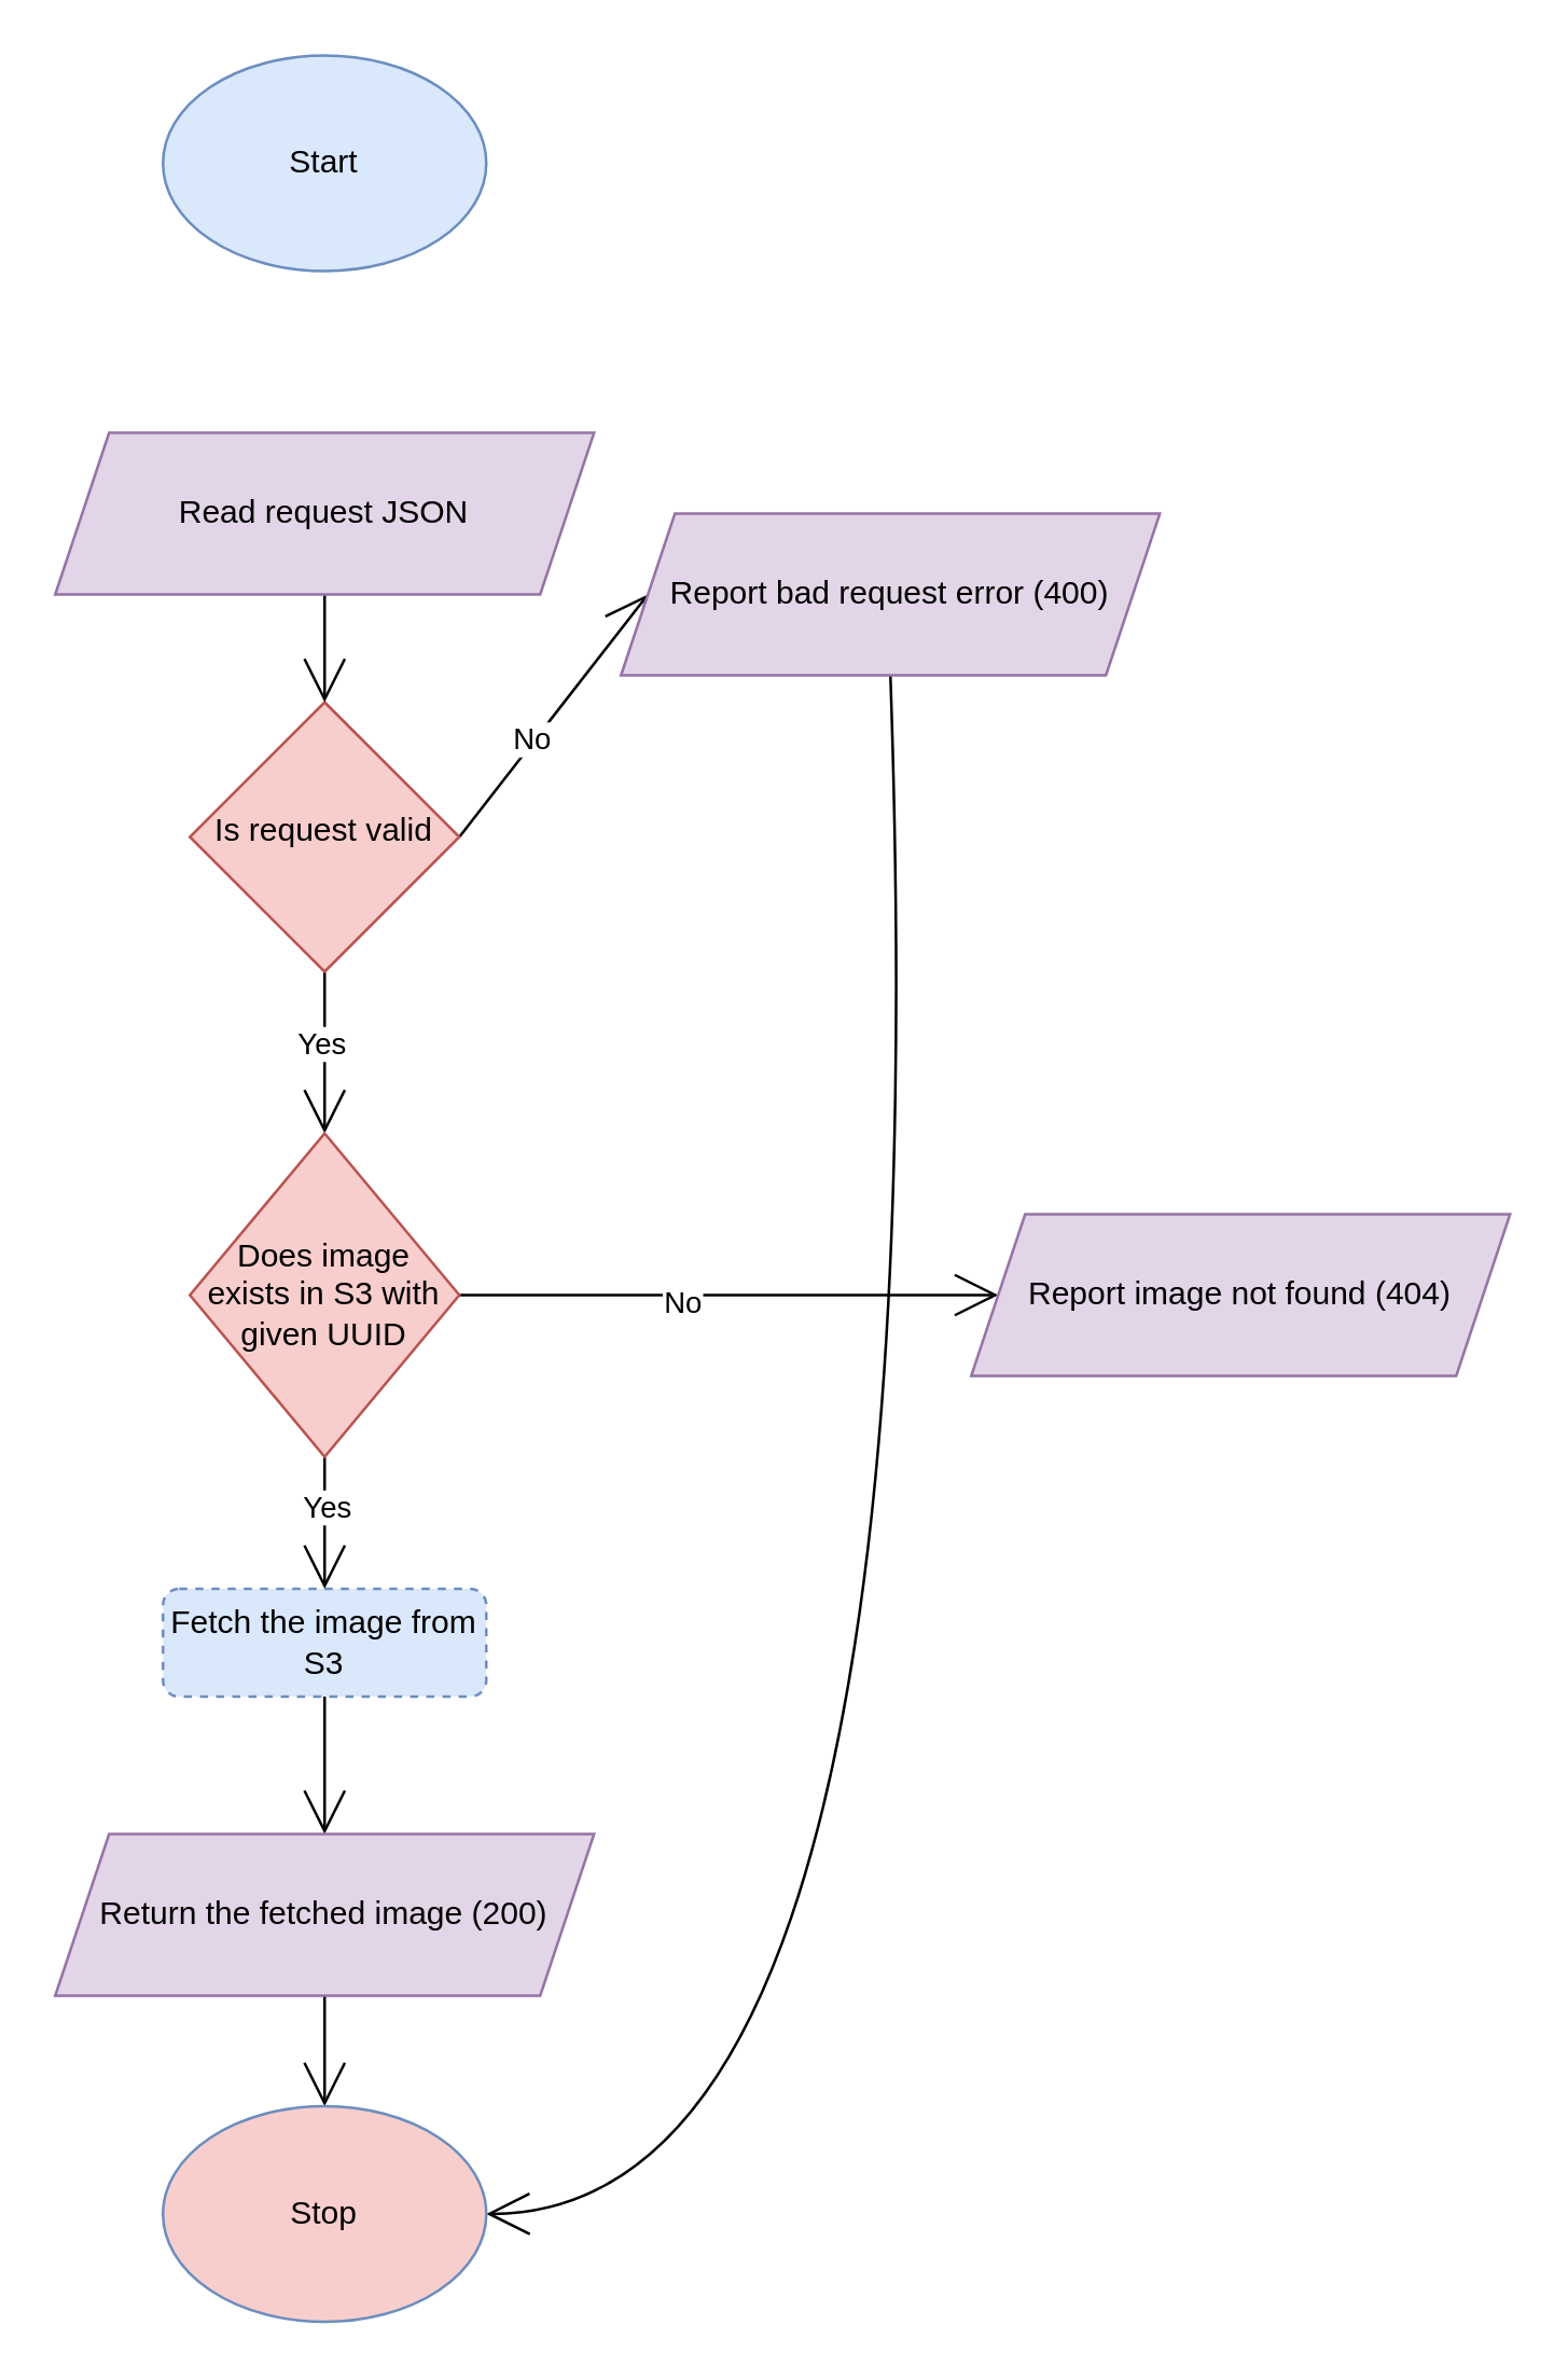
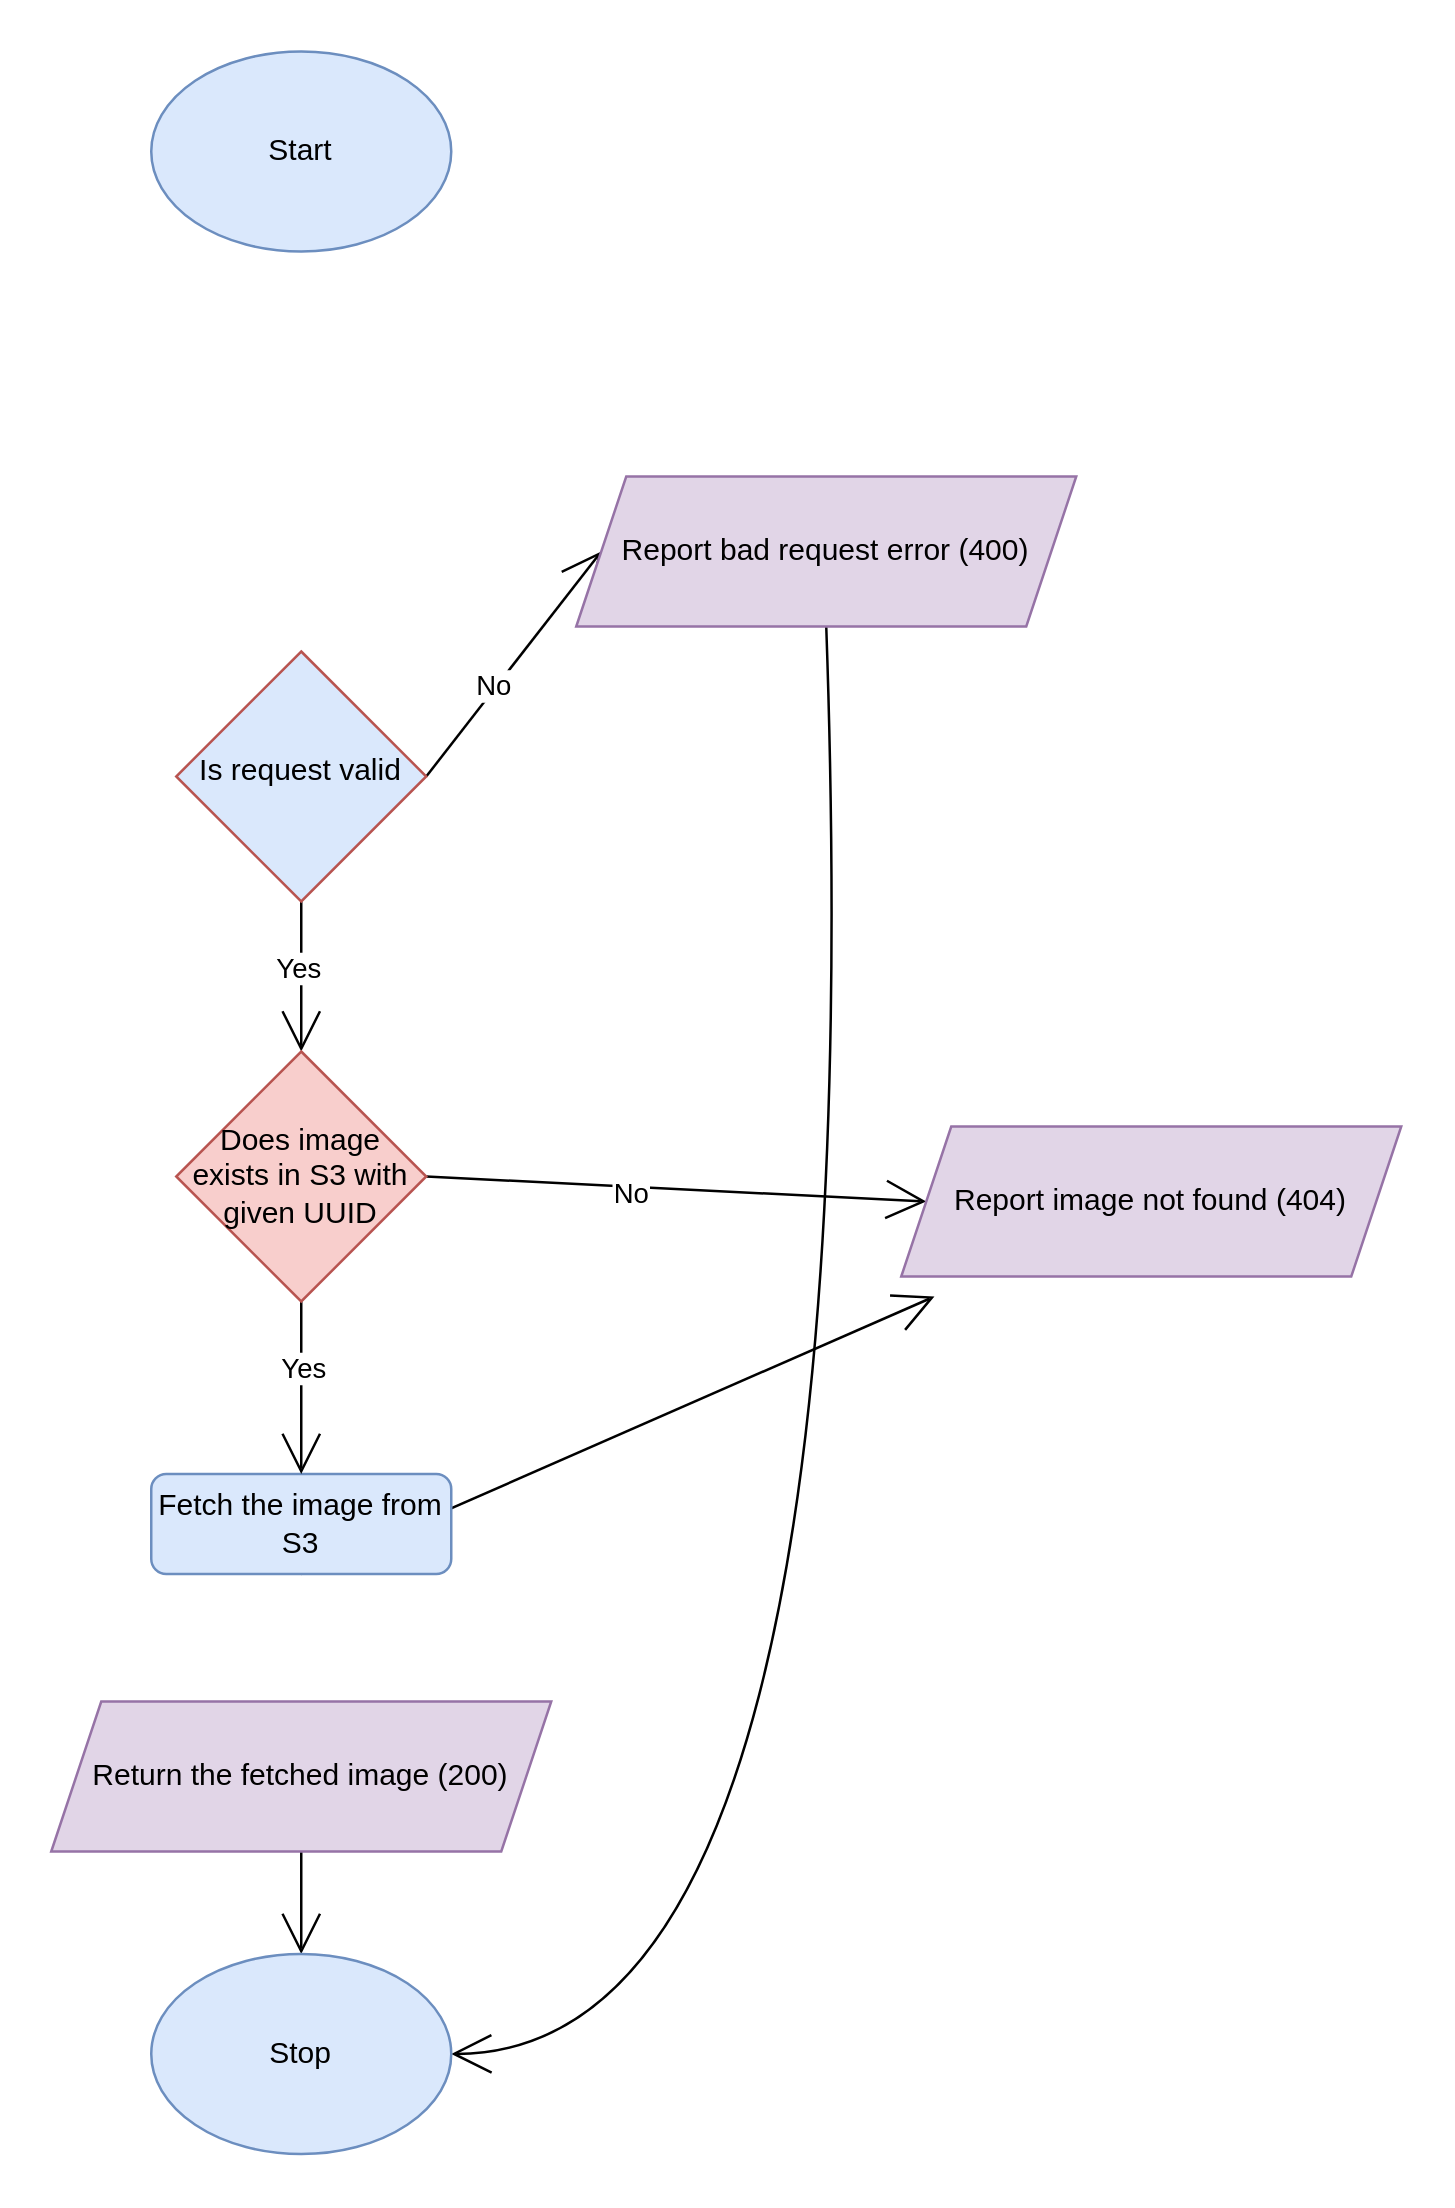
- <mxCell id="16" value="Read request JSON" style="shape=parallelogram;perimeter=parallelogramPerimeter;whiteSpace=wrap;html=1;fixedSize=1;hachureGap=4;pointerEvents=0;fillColor=#e1d5e7;strokeColor=#9673a6;" vertex="1" parent="1"><mxGeometry x="20" y="160" width="200" height="60" as="geometry" /></mxCell>
- <mxCell id="15" style="edgeStyle=none;curved=1;rounded=0;orthogonalLoop=1;jettySize=auto;html=1;exitX=0.5;exitY=1;exitDx=0;exitDy=0;entryX=0.5;entryY=0;entryDx=0;entryDy=0;endArrow=open;startSize=14;endSize=14;sourcePerimeterSpacing=8;targetPerimeterSpacing=8;" edge="1" parent="1" source="16" target="6"><mxGeometry relative="1" as="geometry" /></mxCell>
- <mxCell id="6" value="Is request valid" style="rhombus;whiteSpace=wrap;html=1;shadow=0;fontFamily=Helvetica;fontSize=12;align=center;strokeWidth=1;spacing=6;spacingTop=-4;fillColor=#f8cecc;strokeColor=#b85450;" vertex="1" parent="1"><mxGeometry x="70" y="260" width="100" height="100" as="geometry" /></mxCell>
+ <mxCell id="6" value="Is request valid" style="rhombus;whiteSpace=wrap;html=1;shadow=0;fontFamily=Helvetica;fontSize=12;align=center;strokeWidth=1;spacing=6;spacingTop=-4;fillColor=#dae8fc;strokeColor=#b85450;" vertex="1" parent="1"><mxGeometry x="70" y="260" width="100" height="100" as="geometry" /></mxCell>
- <mxCell id="21" value="Does image exists in S3 with given UUID" style="rhombus;whiteSpace=wrap;html=1;hachureGap=4;pointerEvents=0;fillColor=#f8cecc;strokeColor=#b85450;" vertex="1" parent="1"><mxGeometry x="70" y="420" width="100" height="120" as="geometry" /></mxCell>
+ <mxCell id="21" value="Does image exists in S3 with given UUID" style="rhombus;whiteSpace=wrap;html=1;hachureGap=4;pointerEvents=0;fillColor=#f8cecc;strokeColor=#b85450;" vertex="1" parent="1"><mxGeometry x="70" y="420" width="100" height="100" as="geometry" /></mxCell>
- <mxCell id="9" value="Fetch the image from S3" style="rounded=1;whiteSpace=wrap;html=1;fontSize=12;glass=0;strokeWidth=1;shadow=0;fillColor=#dae8fc;strokeColor=#6c8ebf;dashed=1;" vertex="1" parent="1"><mxGeometry x="60" y="589" width="120" height="40" as="geometry" /></mxCell>
+ <mxCell id="9" value="Fetch the image from S3" style="rounded=1;whiteSpace=wrap;html=1;fontSize=12;glass=0;strokeWidth=1;shadow=0;fillColor=#dae8fc;strokeColor=#6c8ebf;" vertex="1" parent="1"><mxGeometry x="60" y="589" width="120" height="40" as="geometry" /></mxCell>
- <mxCell id="8" style="edgeStyle=none;curved=1;rounded=0;orthogonalLoop=1;jettySize=auto;html=1;exitX=0.5;exitY=1;exitDx=0;exitDy=0;endArrow=open;startSize=14;endSize=14;sourcePerimeterSpacing=8;targetPerimeterSpacing=8;entryX=0.5;entryY=0;entryDx=0;entryDy=0;" edge="1" parent="1" source="9" target="13"><mxGeometry relative="1" as="geometry"><mxPoint x="120" y="870" as="targetPoint" /></mxGeometry></mxCell>
+ <mxCell id="8" style="edgeStyle=none;curved=1;rounded=0;orthogonalLoop=1;jettySize=auto;html=1;exitX=0.5;exitY=1;exitDx=0;exitDy=0;endArrow=open;startSize=14;endSize=14;sourcePerimeterSpacing=8;targetPerimeterSpacing=8;" edge="1" parent="1" source="9" target="22"><mxGeometry relative="1" as="geometry"><mxPoint x="120" y="870" as="targetPoint" /></mxGeometry></mxCell>
- <mxCell id="12" value="Stop" style="ellipse;whiteSpace=wrap;html=1;hachureGap=4;pointerEvents=0;fillColor=#f8cecc;strokeColor=#6c8ebf;" vertex="1" parent="1"><mxGeometry x="60" y="781" width="120" height="80" as="geometry" /></mxCell>
+ <mxCell id="12" value="Stop" style="ellipse;whiteSpace=wrap;html=1;hachureGap=4;pointerEvents=0;fillColor=#dae8fc;strokeColor=#6c8ebf;" vertex="1" parent="1"><mxGeometry x="60" y="781" width="120" height="80" as="geometry" /></mxCell>
